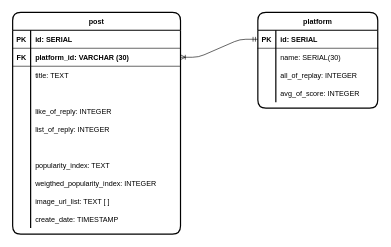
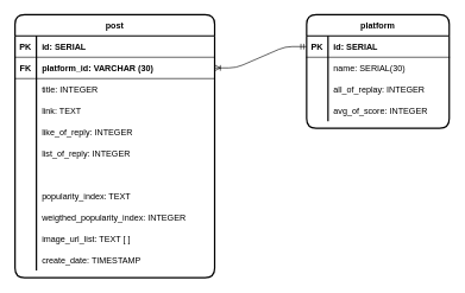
- <mxCell id="11" value="title: TEXT" style="shape=partialRectangle;connectable=0;fillColor=none;top=0;left=0;bottom=0;right=0;align=left;spacingLeft=6;overflow=hidden;" parent="9" vertex="1"><mxGeometry x="30" width="250" height="30" as="geometry" /></mxCell>
+ <mxCell id="11" value="title: INTEGER" style="shape=partialRectangle;connectable=0;fillColor=none;top=0;left=0;bottom=0;right=0;align=left;spacingLeft=6;overflow=hidden;" parent="9" vertex="1"><mxGeometry x="30" width="250" height="30" as="geometry" /></mxCell>
+ <mxCell id="14" value="link: TEXT" style="shape=partialRectangle;connectable=0;fillColor=none;top=0;left=0;bottom=0;right=0;align=left;spacingLeft=6;overflow=hidden;" parent="12" vertex="1"><mxGeometry x="30" width="250" height="30" as="geometry" /></mxCell>
